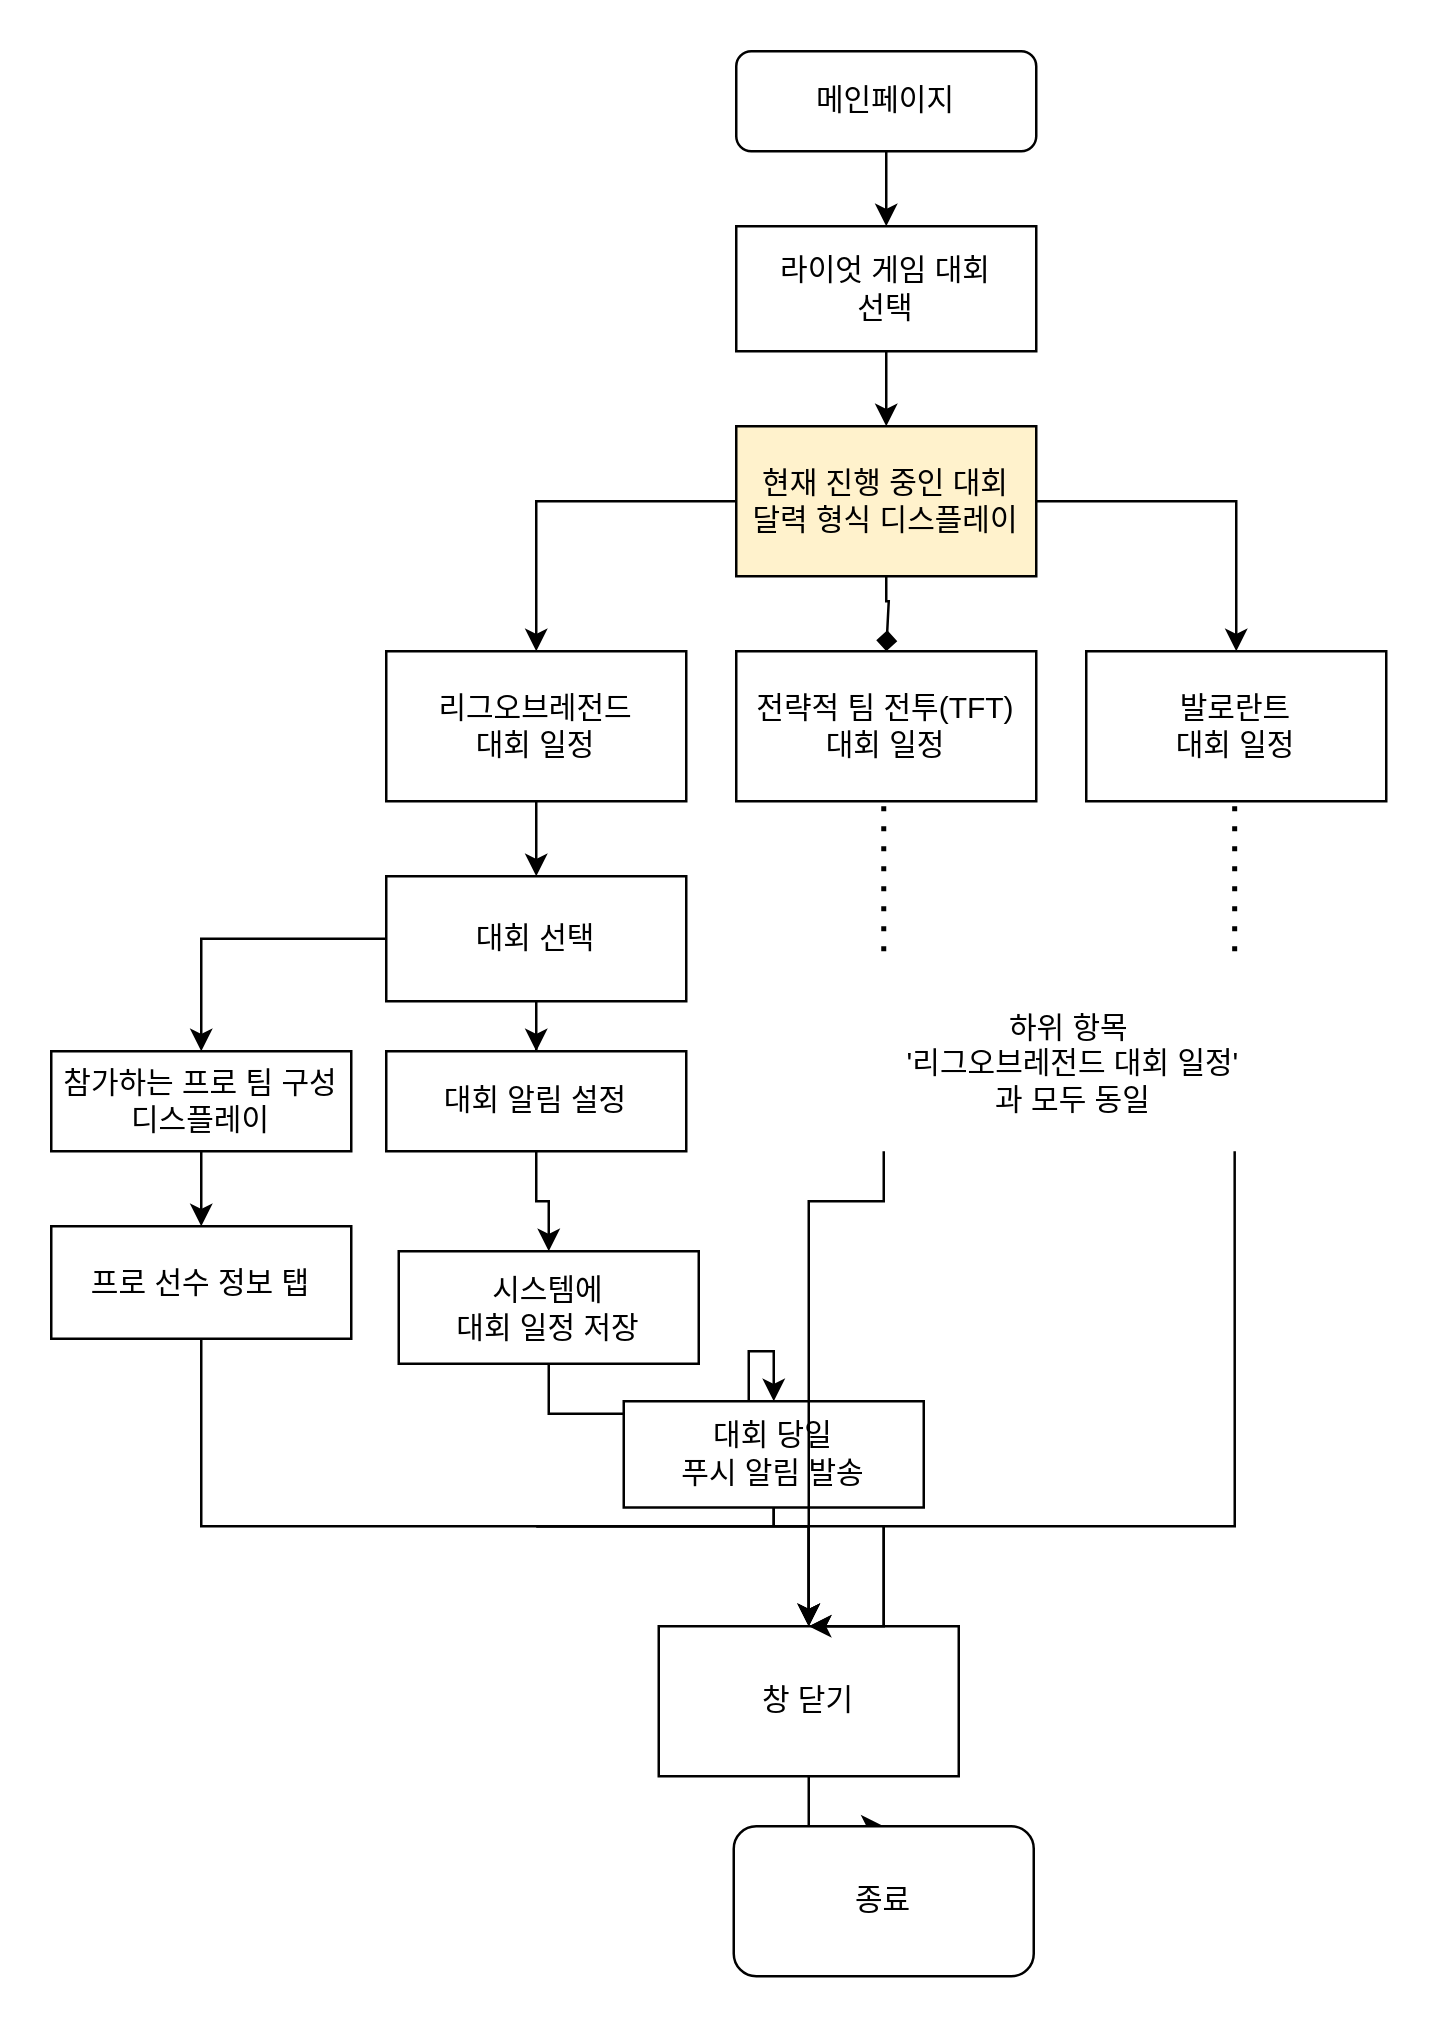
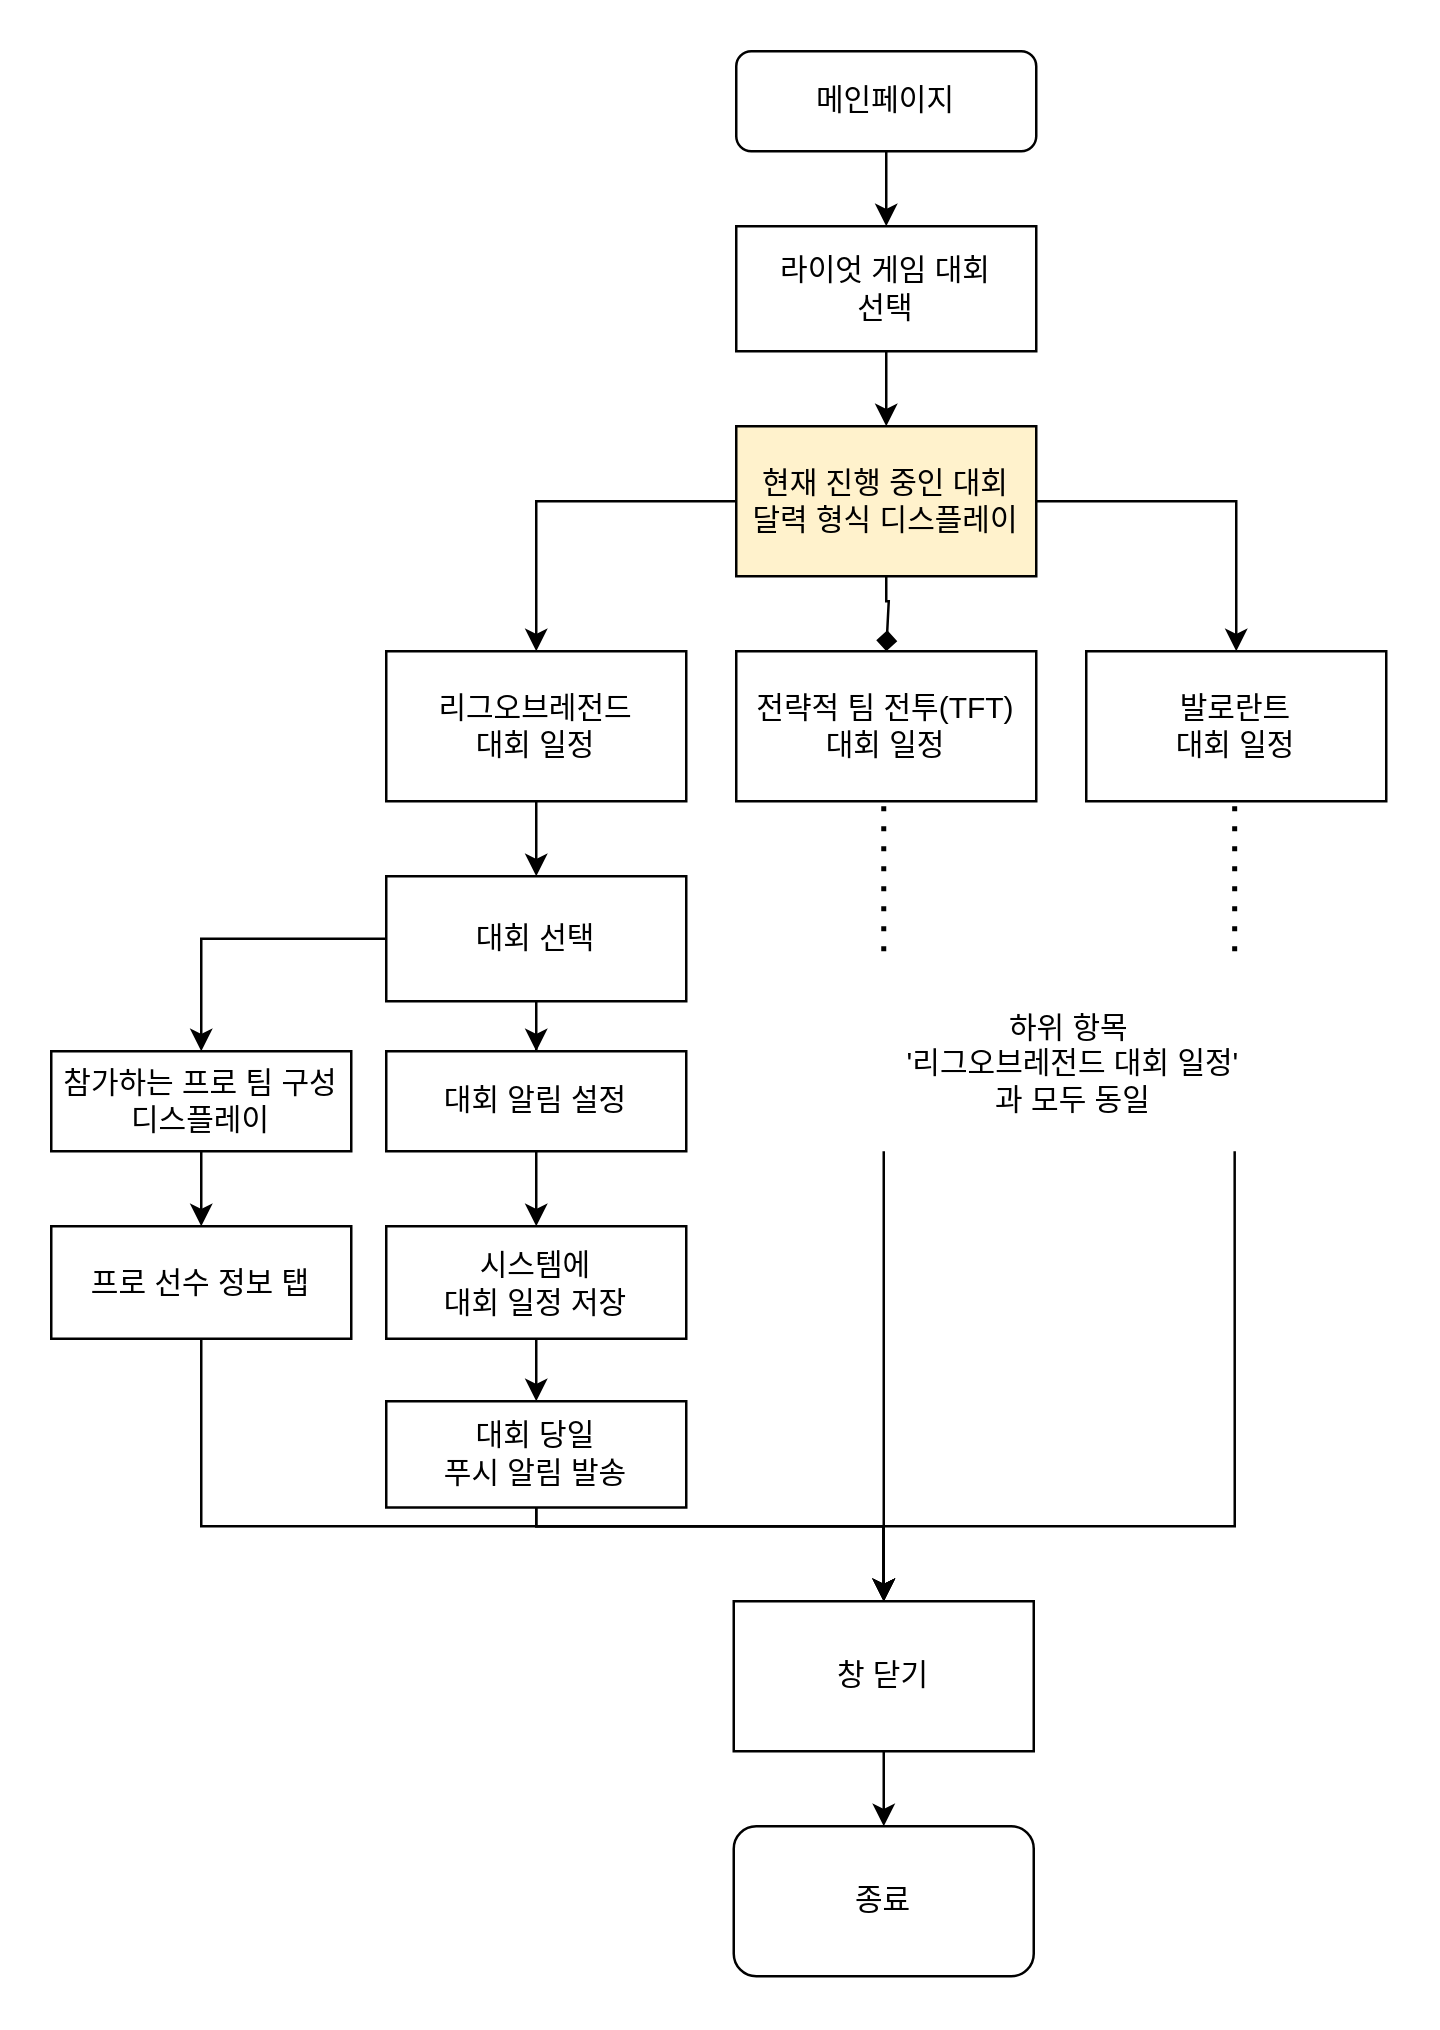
- <mxCell id="24" value="시스템에&lt;br&gt;대회 일정 저장" style="whiteSpace=wrap;html=1;rounded=0;" vertex="1" parent="1"><mxGeometry x="159" y="500" width="120" height="45" as="geometry" /></mxCell>
+ <mxCell id="24" value="시스템에&lt;br&gt;대회 일정 저장" style="whiteSpace=wrap;html=1;rounded=0;" vertex="1" parent="1"><mxGeometry x="154" y="490" width="120" height="45" as="geometry" /></mxCell>
- <mxCell id="26" value="대회 당일&lt;br&gt;푸시 알림 발송" style="whiteSpace=wrap;html=1;rounded=0;" vertex="1" parent="1"><mxGeometry x="249" y="560" width="120" height="42.5" as="geometry" /></mxCell>
+ <mxCell id="26" value="대회 당일&lt;br&gt;푸시 알림 발송" style="whiteSpace=wrap;html=1;rounded=0;" vertex="1" parent="1"><mxGeometry x="154" y="560" width="120" height="42.5" as="geometry" /></mxCell>
- <mxCell id="28" value="창 닫기" style="rounded=0;whiteSpace=wrap;html=1;" vertex="1" parent="1"><mxGeometry x="263" y="650" width="120" height="60" as="geometry" /></mxCell>
+ <mxCell id="28" value="창 닫기" style="rounded=0;whiteSpace=wrap;html=1;" vertex="1" parent="1"><mxGeometry x="293" y="640" width="120" height="60" as="geometry" /></mxCell>
